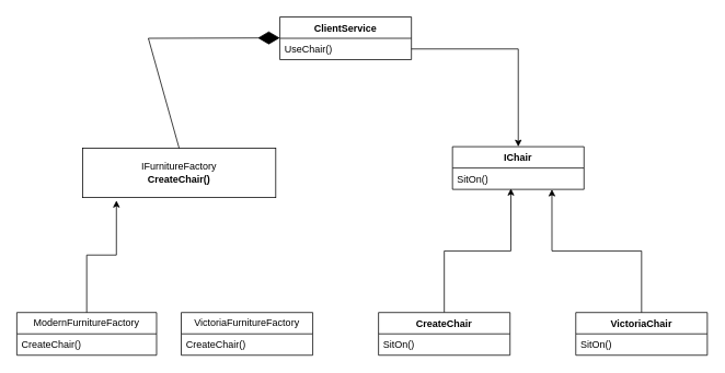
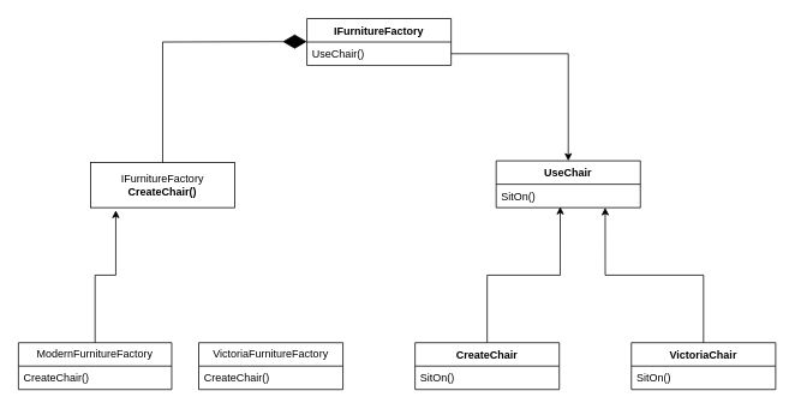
- <mxCell id="16" value="ClientService" style="swimlane;fontStyle=1;align=center;verticalAlign=top;childLayout=stackLayout;horizontal=1;startSize=26;horizontalStack=0;resizeParent=1;resizeParentMax=0;resizeLast=0;collapsible=1;marginBottom=0;whiteSpace=wrap;html=1;" vertex="1" parent="1"><mxGeometry x="340" y="20" width="160" height="52" as="geometry" /></mxCell>
+ <mxCell id="16" value="IFurnitureFactory" style="swimlane;fontStyle=1;align=center;verticalAlign=top;childLayout=stackLayout;horizontal=1;startSize=26;horizontalStack=0;resizeParent=1;resizeParentMax=0;resizeLast=0;collapsible=1;marginBottom=0;whiteSpace=wrap;html=1;" vertex="1" parent="1"><mxGeometry x="340" y="20" width="160" height="52" as="geometry" /></mxCell>
- <mxCell id="8" value="IChair" style="swimlane;fontStyle=1;align=center;verticalAlign=top;childLayout=stackLayout;horizontal=1;startSize=26;horizontalStack=0;resizeParent=1;resizeParentMax=0;resizeLast=0;collapsible=1;marginBottom=0;whiteSpace=wrap;html=1;" vertex="1" parent="1"><mxGeometry x="550" y="178" width="160" height="52" as="geometry" /></mxCell>
+ <mxCell id="8" value="UseChair" style="swimlane;fontStyle=1;align=center;verticalAlign=top;childLayout=stackLayout;horizontal=1;startSize=26;horizontalStack=0;resizeParent=1;resizeParentMax=0;resizeLast=0;collapsible=1;marginBottom=0;whiteSpace=wrap;html=1;" vertex="1" parent="1"><mxGeometry x="550" y="178" width="160" height="52" as="geometry" /></mxCell>
- <mxCell id="2" value="IFurnitureFactory&lt;div&gt;&lt;b&gt;CreateChair()&lt;/b&gt;&lt;/div&gt;" style="html=1;whiteSpace=wrap;" vertex="1" parent="1"><mxGeometry x="100" y="180" width="235" height="60" as="geometry" /></mxCell>
+ <mxCell id="2" value="IFurnitureFactory&lt;div&gt;&lt;b&gt;CreateChair()&lt;/b&gt;&lt;/div&gt;" style="html=1;whiteSpace=wrap;" vertex="1" parent="1"><mxGeometry x="100" y="180" width="160" height="50" as="geometry" /></mxCell>
